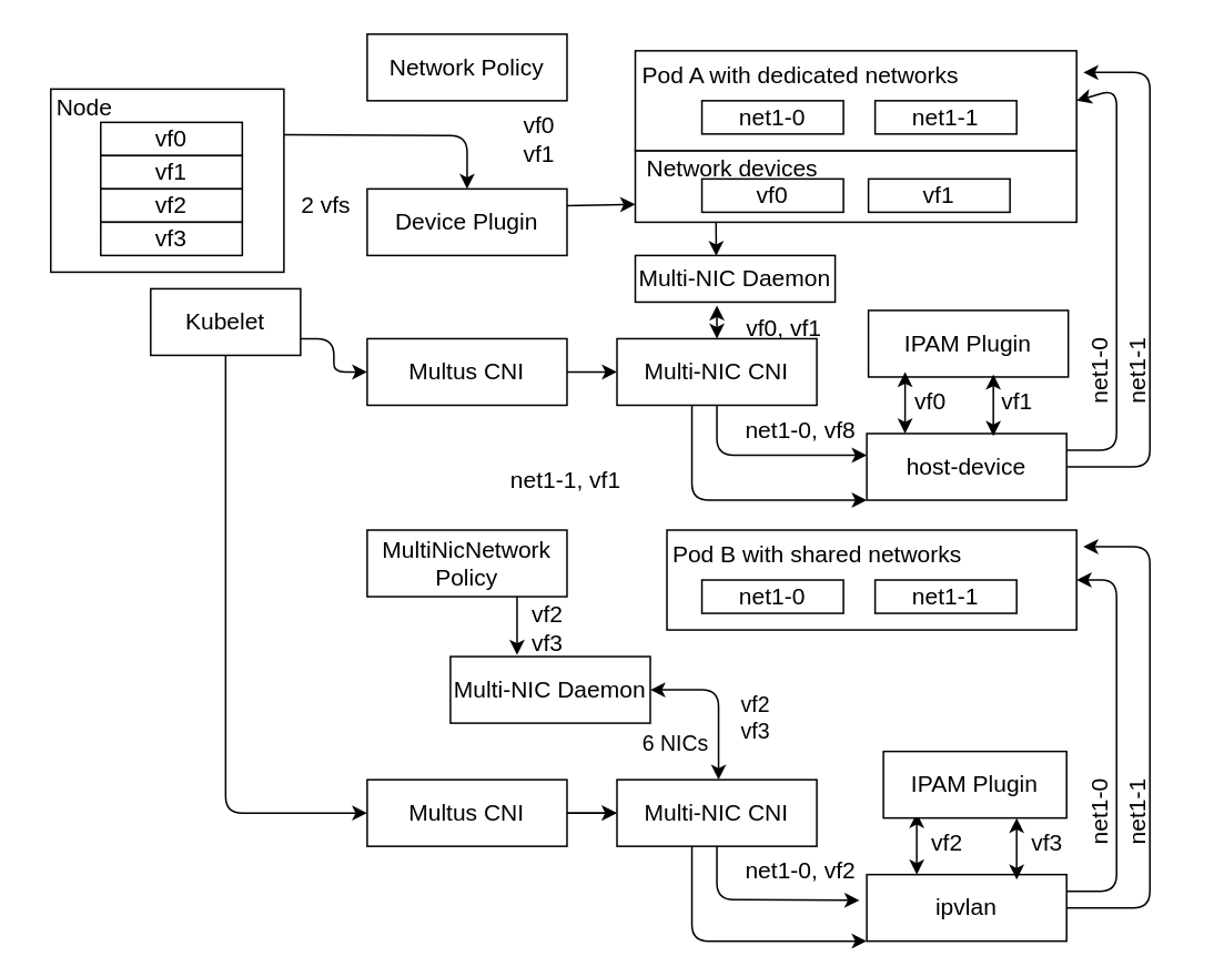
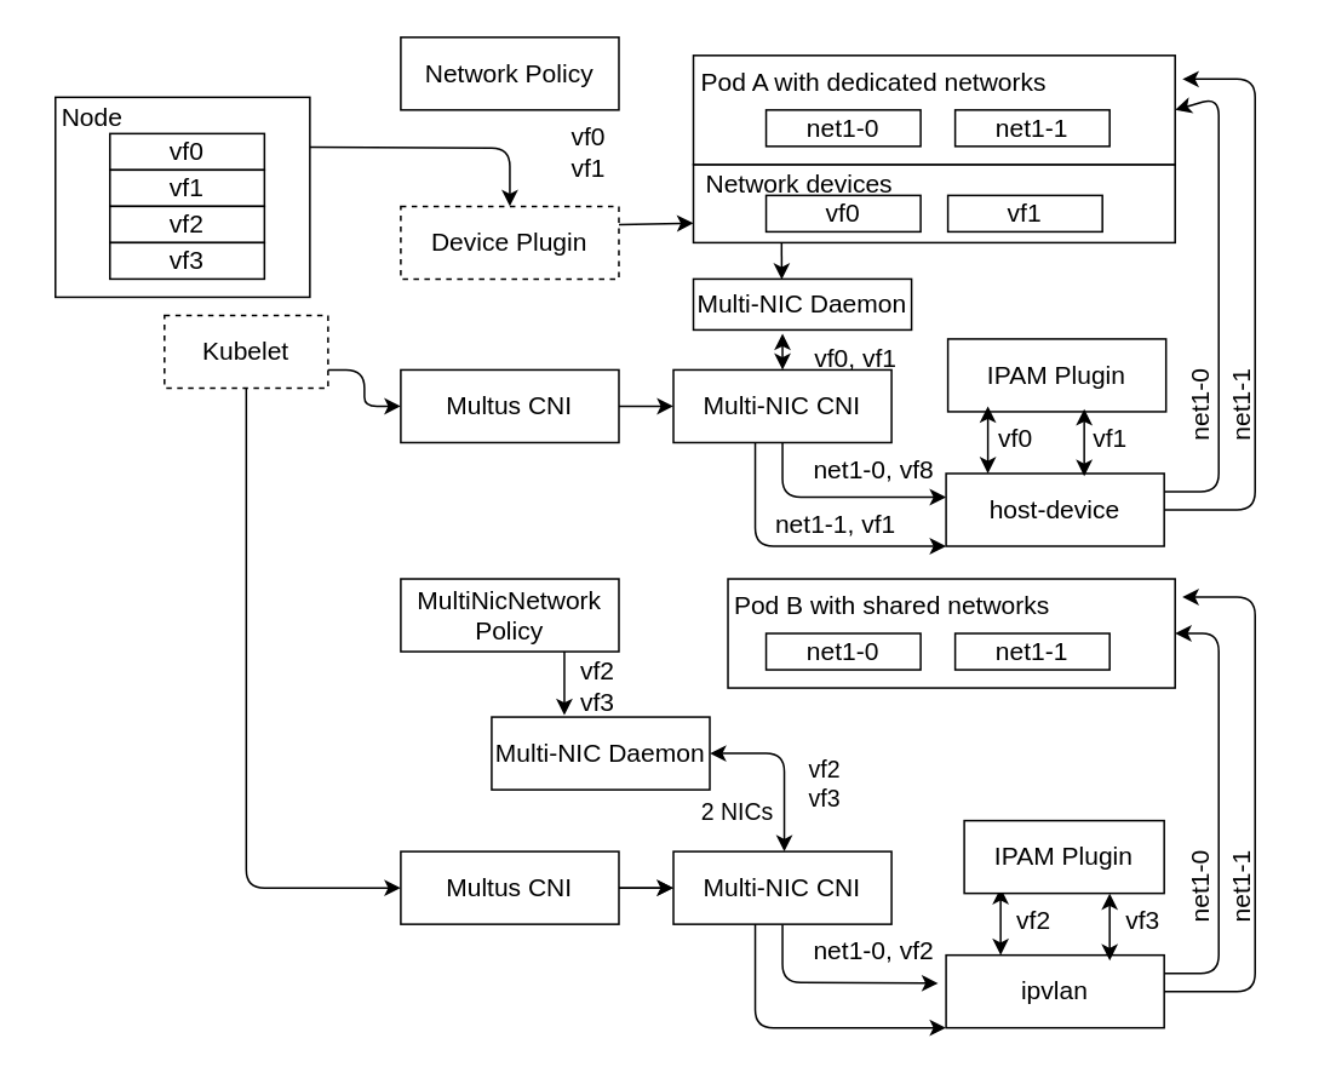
- <mxCell id="26" value="2 vfs" style="text;html=1;align=center;verticalAlign=middle;resizable=0;points=[];autosize=1;strokeColor=none;fillColor=none;fontSize=14;" parent="1" vertex="1"><mxGeometry x="170" y="108" width="50" height="30" as="geometry" /></mxCell>
- <mxCell id="6" value="Device Plugin" style="rounded=0;whiteSpace=wrap;html=1;fontSize=14;" parent="1" vertex="1"><mxGeometry x="220" y="113" width="120" height="40" as="geometry" /></mxCell>
+ <mxCell id="6" value="Device Plugin" style="rounded=0;whiteSpace=wrap;html=1;fontSize=14;dashed=1;" parent="1" vertex="1"><mxGeometry x="220" y="113" width="120" height="40" as="geometry" /></mxCell>
- <mxCell id="12" value="Kubelet" style="rounded=0;whiteSpace=wrap;html=1;fontSize=14;" parent="1" vertex="1"><mxGeometry x="90" y="173" width="90" height="40" as="geometry" /></mxCell>
+ <mxCell id="12" value="Kubelet" style="rounded=0;whiteSpace=wrap;html=1;fontSize=14;dashed=1;" parent="1" vertex="1"><mxGeometry x="90" y="173" width="90" height="40" as="geometry" /></mxCell>
- <mxCell id="38" value="net1-1, vf1" style="text;html=1;align=center;verticalAlign=middle;resizable=0;points=[];autosize=1;strokeColor=none;fillColor=none;fontSize=14;" parent="1" vertex="1"><mxGeometry x="294" y="273" width="90" height="30" as="geometry" /></mxCell>
+ <mxCell id="38" value="net1-1, vf1" style="text;html=1;align=center;verticalAlign=middle;resizable=0;points=[];autosize=1;strokeColor=none;fillColor=none;fontSize=14;" parent="1" vertex="1"><mxGeometry x="414" y="273" width="90" height="30" as="geometry" /></mxCell>
- <mxCell id="68" value="6 NICs" style="text;html=1;align=center;verticalAlign=middle;resizable=0;points=[];autosize=1;strokeColor=none;fillColor=none;fontSize=13;" vertex="1" parent="1"><mxGeometry x="375" y="431" width="60" height="30" as="geometry" /></mxCell>
+ <mxCell id="68" value="2 NICs" style="text;html=1;align=center;verticalAlign=middle;resizable=0;points=[];autosize=1;strokeColor=none;fillColor=none;fontSize=13;" vertex="1" parent="1"><mxGeometry x="375" y="431" width="60" height="30" as="geometry" /></mxCell>
